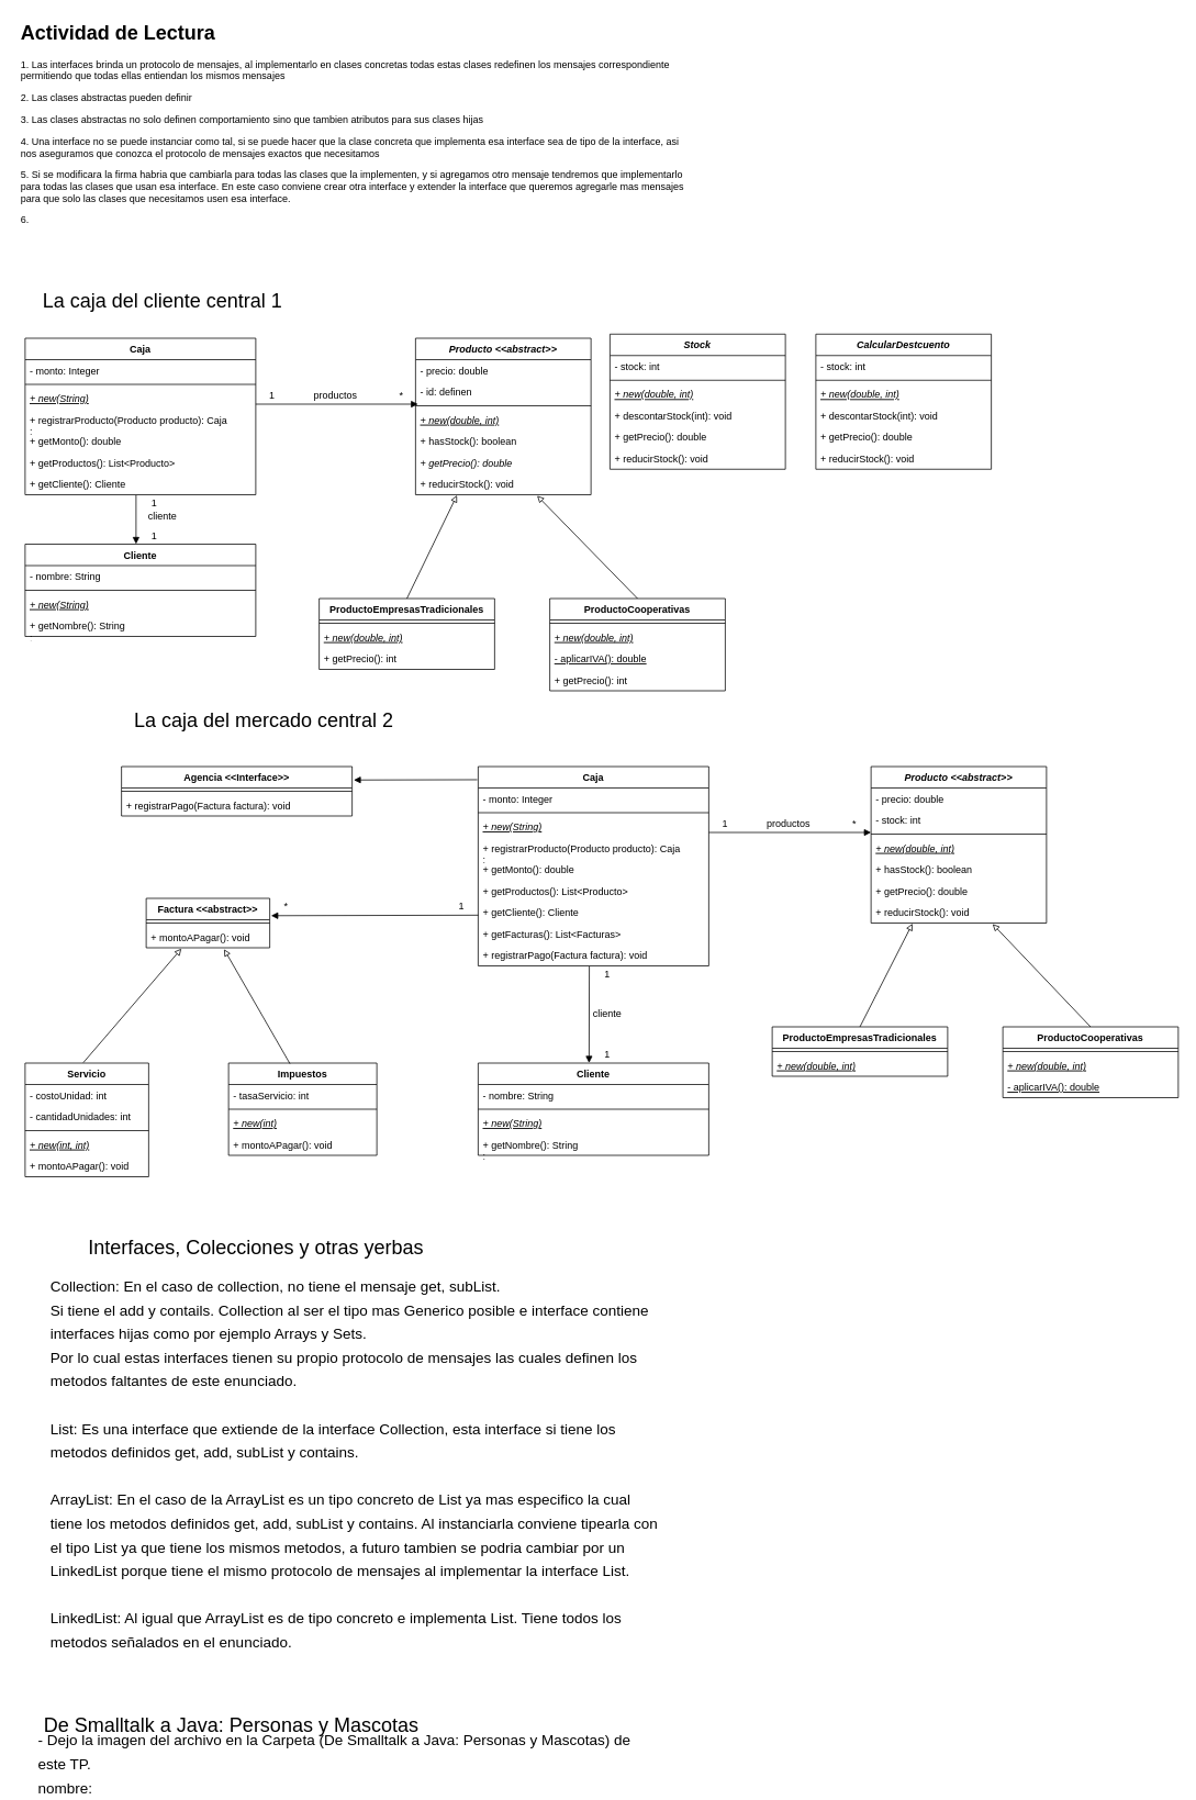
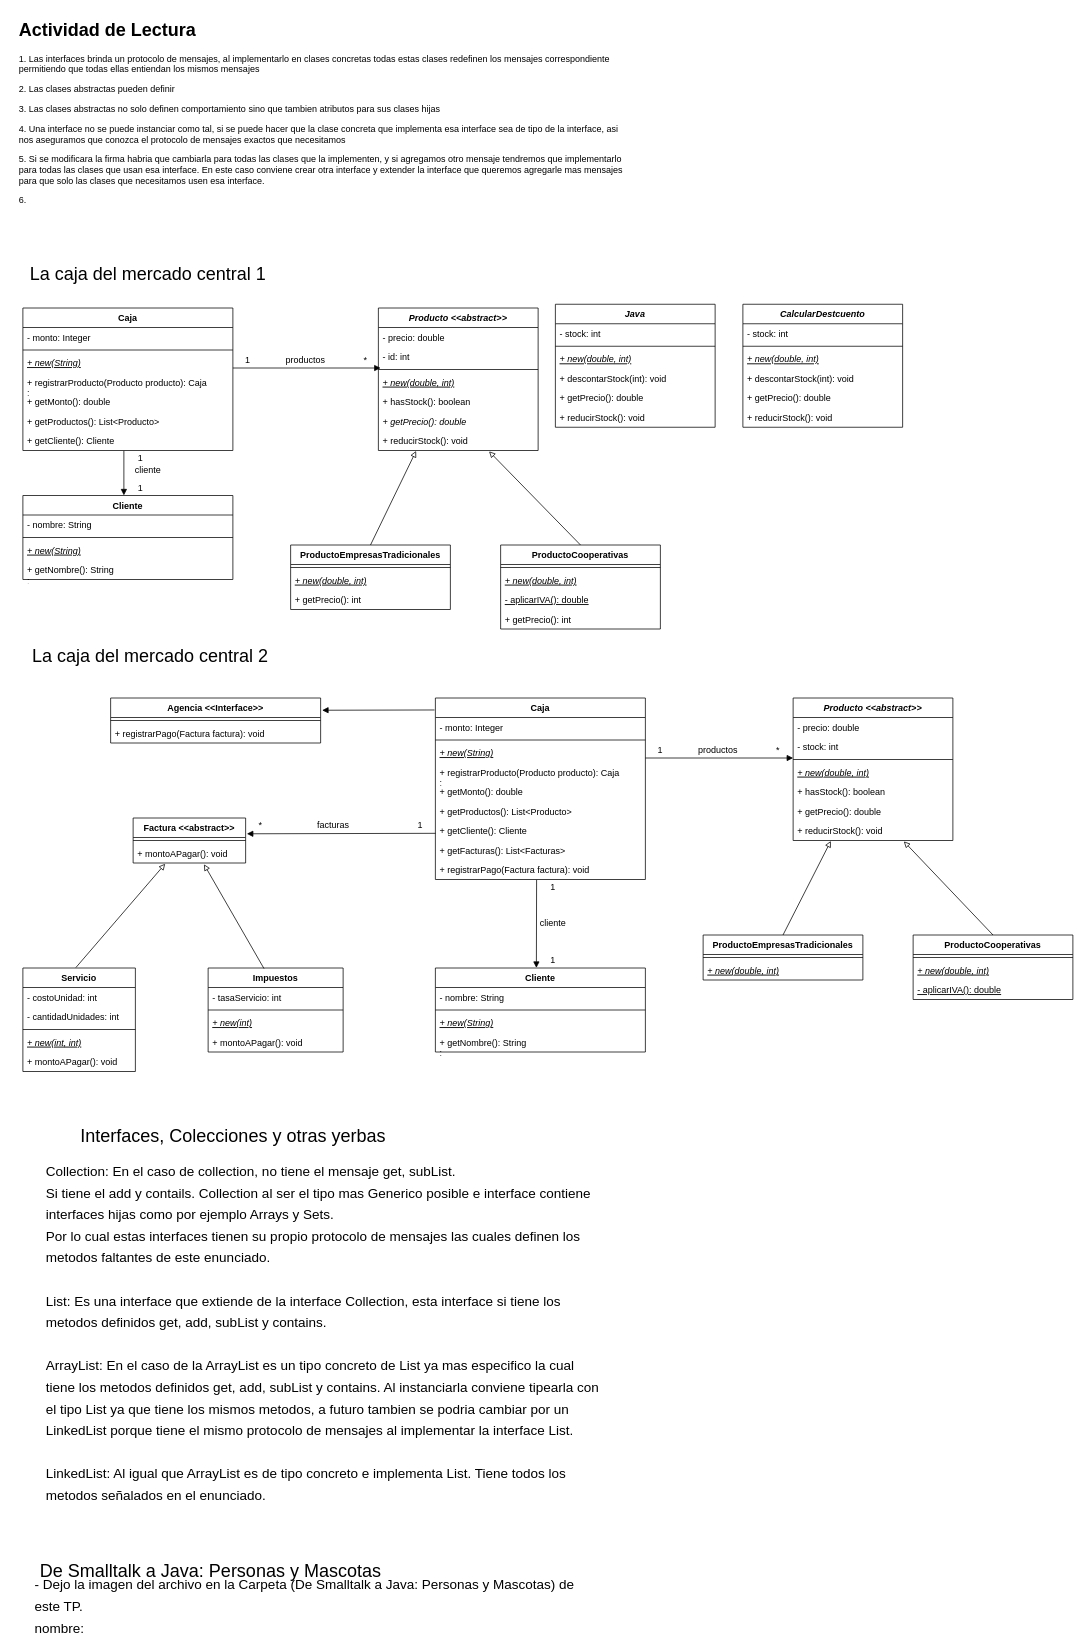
- <mxCell id="3" value="&lt;font style=&quot;font-size: 24px&quot;&gt;La caja del cliente central 1&lt;/font&gt;" style="text;html=1;strokeColor=none;fillColor=none;align=center;verticalAlign=middle;whiteSpace=wrap;rounded=0;" parent="1" vertex="1"><mxGeometry x="27" y="350" width="340" height="30" as="geometry" /></mxCell>
+ <mxCell id="3" value="&lt;font style=&quot;font-size: 24px&quot;&gt;La caja del mercado central 1&lt;/font&gt;" style="text;html=1;strokeColor=none;fillColor=none;align=center;verticalAlign=middle;whiteSpace=wrap;rounded=0;" parent="1" vertex="1"><mxGeometry x="27" y="350" width="340" height="30" as="geometry" /></mxCell>
- <mxCell id="113" value="Stock" style="swimlane;fontStyle=3;align=center;verticalAlign=top;childLayout=stackLayout;horizontal=1;startSize=26;horizontalStack=0;resizeParent=1;resizeParentMax=0;resizeLast=0;collapsible=1;marginBottom=0;strokeColor=default;" parent="1" vertex="1"><mxGeometry x="740" y="405" width="213" height="164" as="geometry" /></mxCell>
+ <mxCell id="113" value="Java" style="swimlane;fontStyle=3;align=center;verticalAlign=top;childLayout=stackLayout;horizontal=1;startSize=26;horizontalStack=0;resizeParent=1;resizeParentMax=0;resizeLast=0;collapsible=1;marginBottom=0;strokeColor=default;" parent="1" vertex="1"><mxGeometry x="740" y="405" width="213" height="164" as="geometry" /></mxCell>
- <mxCell id="6" value="- id: definen" style="text;strokeColor=none;fillColor=none;align=left;verticalAlign=top;spacingLeft=4;spacingRight=4;overflow=hidden;rotatable=0;points=[[0,0.5],[1,0.5]];portConstraint=eastwest;" parent="4" vertex="1"><mxGeometry y="52" width="213" height="26" as="geometry" /></mxCell>
+ <mxCell id="6" value="- id: int" style="text;strokeColor=none;fillColor=none;align=left;verticalAlign=top;spacingLeft=4;spacingRight=4;overflow=hidden;rotatable=0;points=[[0,0.5],[1,0.5]];portConstraint=eastwest;" parent="4" vertex="1"><mxGeometry y="52" width="213" height="26" as="geometry" /></mxCell>
- <mxCell id="108" value="&lt;font style=&quot;font-size: 24px&quot;&gt;La caja del mercado central 2&lt;/font&gt;" style="text;html=1;strokeColor=none;fillColor=none;align=center;verticalAlign=middle;whiteSpace=wrap;rounded=0;" parent="1" vertex="1"><mxGeometry x="150" y="860" width="340" height="30" as="geometry" /></mxCell>
+ <mxCell id="108" value="&lt;font style=&quot;font-size: 24px&quot;&gt;La caja del mercado central 2&lt;/font&gt;" style="text;html=1;strokeColor=none;fillColor=none;align=center;verticalAlign=middle;whiteSpace=wrap;rounded=0;" parent="1" vertex="1"><mxGeometry x="30" y="860" width="340" height="30" as="geometry" /></mxCell>
+ <mxCell id="105" value="facturas" style="text;html=1;strokeColor=none;fillColor=none;align=center;verticalAlign=middle;whiteSpace=wrap;rounded=0;" parent="1" vertex="1"><mxGeometry x="424" y="1090" width="40" height="20" as="geometry" /></mxCell>
